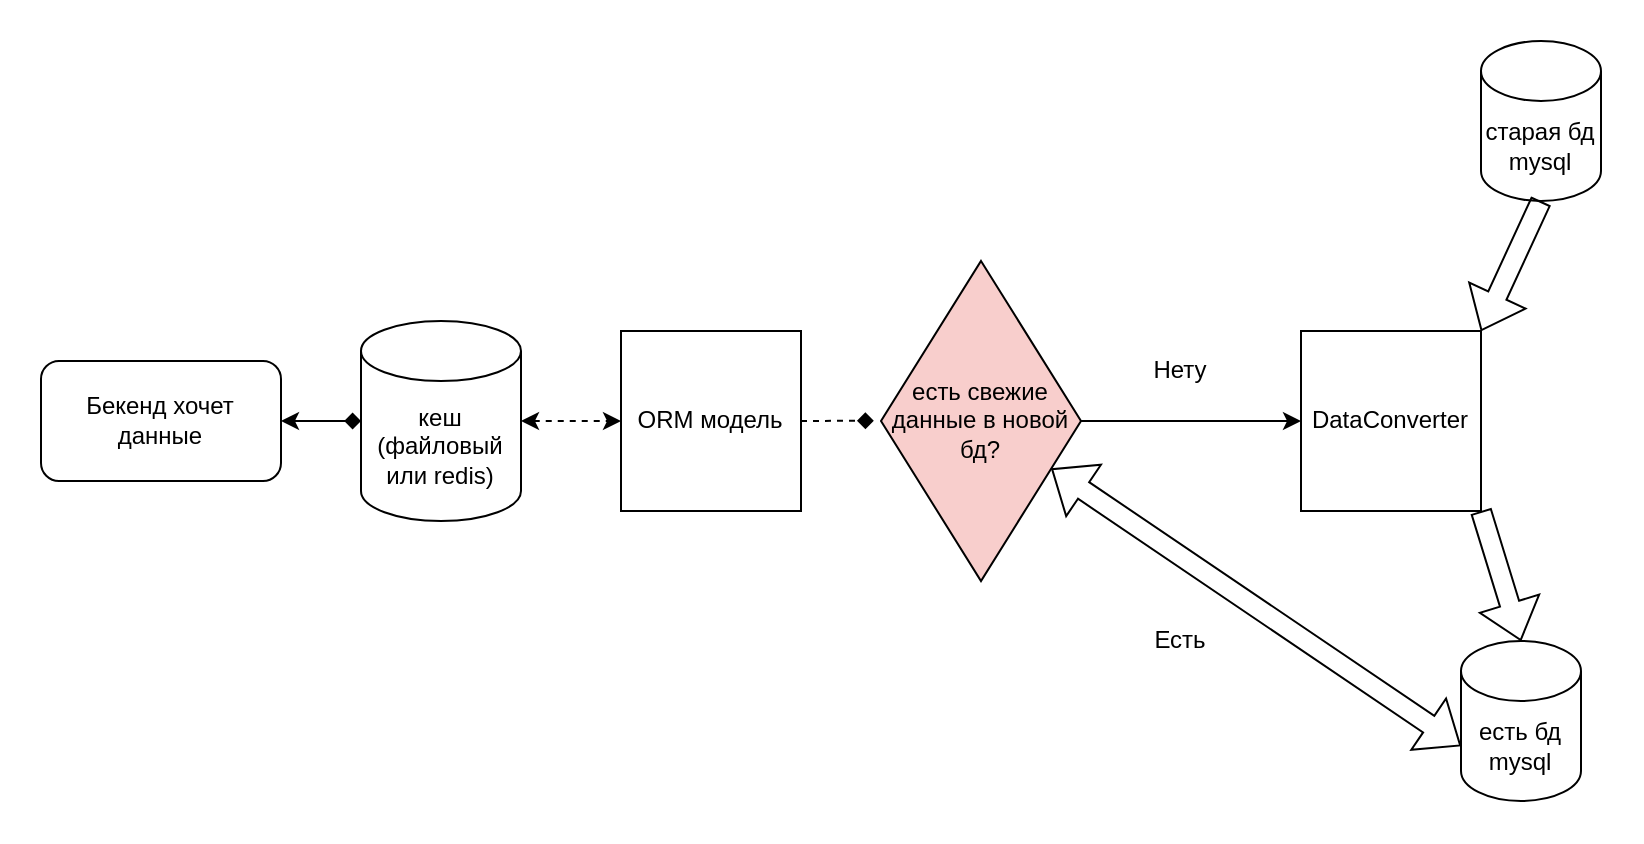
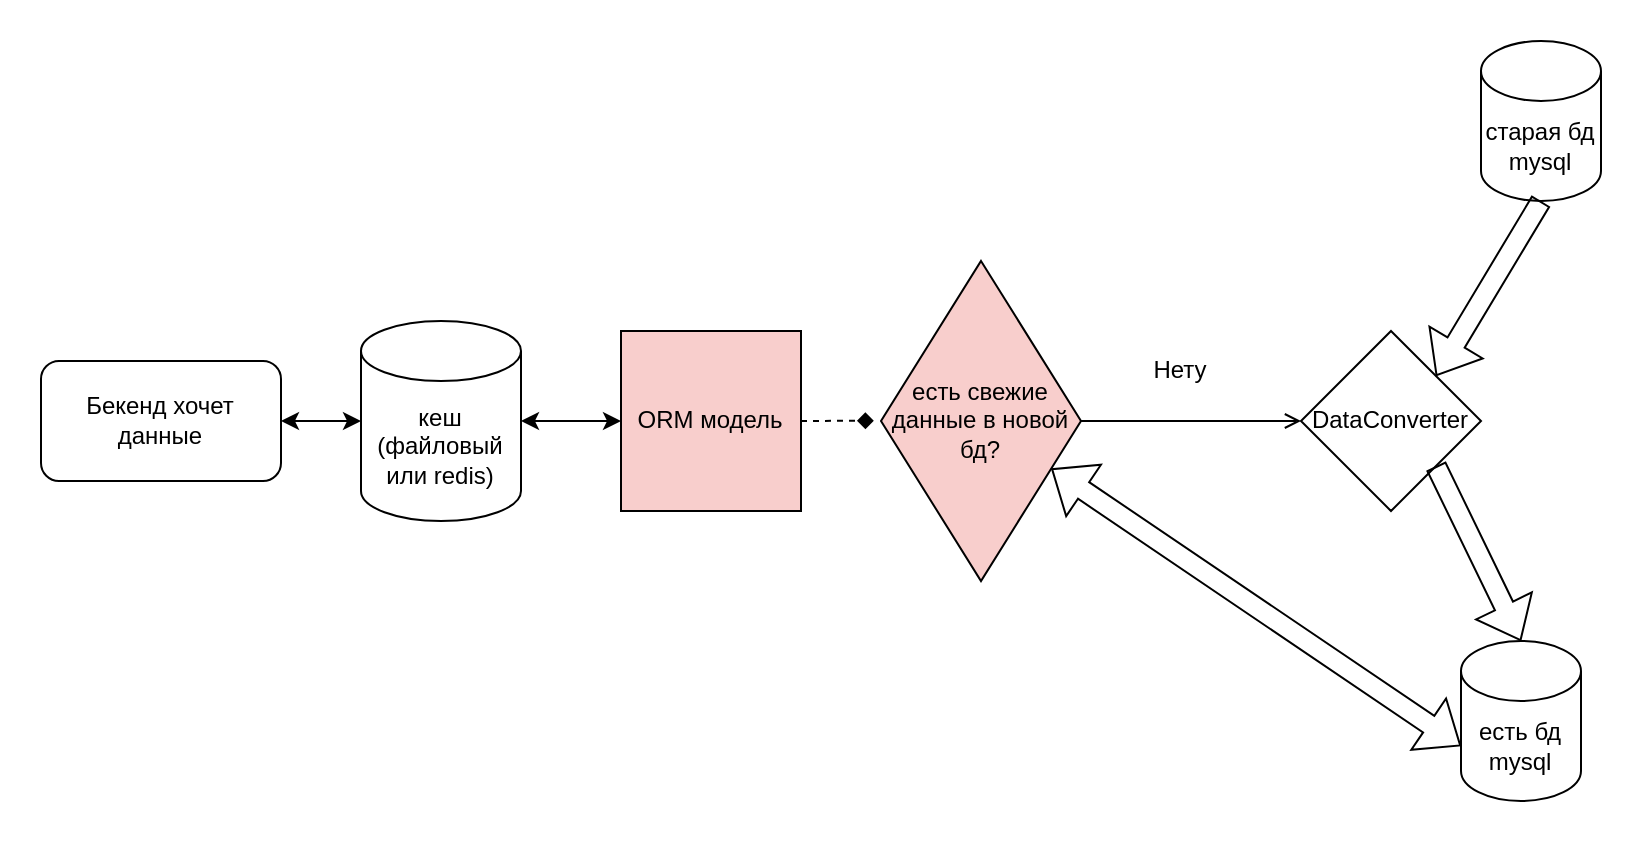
- <mxCell id="8" value="" style="endArrow=diamond;startArrow=classic;html=1;rounded=0;exitX=1;exitY=0.5;exitDx=0;exitDy=0;entryX=0;entryY=0.5;entryDx=0;entryDy=0;entryPerimeter=0;" parent="1" source="6" target="7" edge="1"><mxGeometry width="50" height="50" relative="1" as="geometry"><mxPoint x="80" y="240" as="sourcePoint" /><mxPoint x="110" y="240" as="targetPoint" /></mxGeometry></mxCell>
+ <mxCell id="8" value="" style="endArrow=classic;startArrow=classic;html=1;rounded=0;exitX=1;exitY=0.5;exitDx=0;exitDy=0;entryX=0;entryY=0.5;entryDx=0;entryDy=0;entryPerimeter=0;" parent="1" source="6" target="7" edge="1"><mxGeometry width="50" height="50" relative="1" as="geometry"><mxPoint x="80" y="240" as="sourcePoint" /><mxPoint x="110" y="240" as="targetPoint" /></mxGeometry></mxCell>
- <mxCell id="9" value="" style="endArrow=classic;startArrow=classic;html=1;rounded=0;exitX=1;exitY=0.5;exitDx=0;exitDy=0;exitPerimeter=0;entryX=0;entryY=0.5;entryDx=0;entryDy=0;dashed=1;" parent="1" source="7" target="5" edge="1"><mxGeometry width="50" height="50" relative="1" as="geometry"><mxPoint x="410" y="340" as="sourcePoint" /><mxPoint x="280" y="240" as="targetPoint" /></mxGeometry></mxCell>
+ <mxCell id="9" value="" style="endArrow=classic;startArrow=classic;html=1;rounded=0;exitX=1;exitY=0.5;exitDx=0;exitDy=0;exitPerimeter=0;entryX=0;entryY=0.5;entryDx=0;entryDy=0;" parent="1" source="7" target="5" edge="1"><mxGeometry width="50" height="50" relative="1" as="geometry"><mxPoint x="410" y="340" as="sourcePoint" /><mxPoint x="280" y="240" as="targetPoint" /></mxGeometry></mxCell>
- <mxCell id="5" value="ORM модель" style="whiteSpace=wrap;html=1;aspect=fixed;" parent="1" vertex="1"><mxGeometry x="310" y="165" width="90" height="90" as="geometry" /></mxCell>
+ <mxCell id="5" value="ORM модель" style="whiteSpace=wrap;html=1;aspect=fixed;fillColor=#f8cecc;" parent="1" vertex="1"><mxGeometry x="310" y="165" width="90" height="90" as="geometry" /></mxCell>
- <mxCell id="16" value="" style="endArrow=classic;html=1;rounded=0;exitX=1;exitY=0.5;exitDx=0;exitDy=0;entryX=0;entryY=0.5;entryDx=0;entryDy=0;" edge="1" parent="1" source="10" target="4"><mxGeometry width="50" height="50" relative="1" as="geometry"><mxPoint x="470" y="220" as="sourcePoint" /><mxPoint x="640" y="220" as="targetPoint" /></mxGeometry></mxCell>
+ <mxCell id="16" value="" style="endArrow=open;html=1;rounded=0;exitX=1;exitY=0.5;exitDx=0;exitDy=0;entryX=0;entryY=0.5;entryDx=0;entryDy=0;" edge="1" parent="1" source="10" target="4"><mxGeometry width="50" height="50" relative="1" as="geometry"><mxPoint x="470" y="220" as="sourcePoint" /><mxPoint x="640" y="220" as="targetPoint" /></mxGeometry></mxCell>
- <mxCell id="4" value="DataConverter" style="whiteSpace=wrap;html=1;aspect=fixed;" parent="1" vertex="1"><mxGeometry x="650" y="165" width="90" height="90" as="geometry" /></mxCell>
+ <mxCell id="4" value="DataConverter" style="rhombus;whiteSpace=wrap;html=1;aspect=fixed;" parent="1" vertex="1"><mxGeometry x="650" y="165" width="90" height="90" as="geometry" /></mxCell>
- <mxCell id="15" value="Есть" style="text;html=1;align=center;verticalAlign=middle;whiteSpace=wrap;rounded=0;" vertex="1" parent="1"><mxGeometry x="560" y="305" width="60" height="30" as="geometry" /></mxCell>
